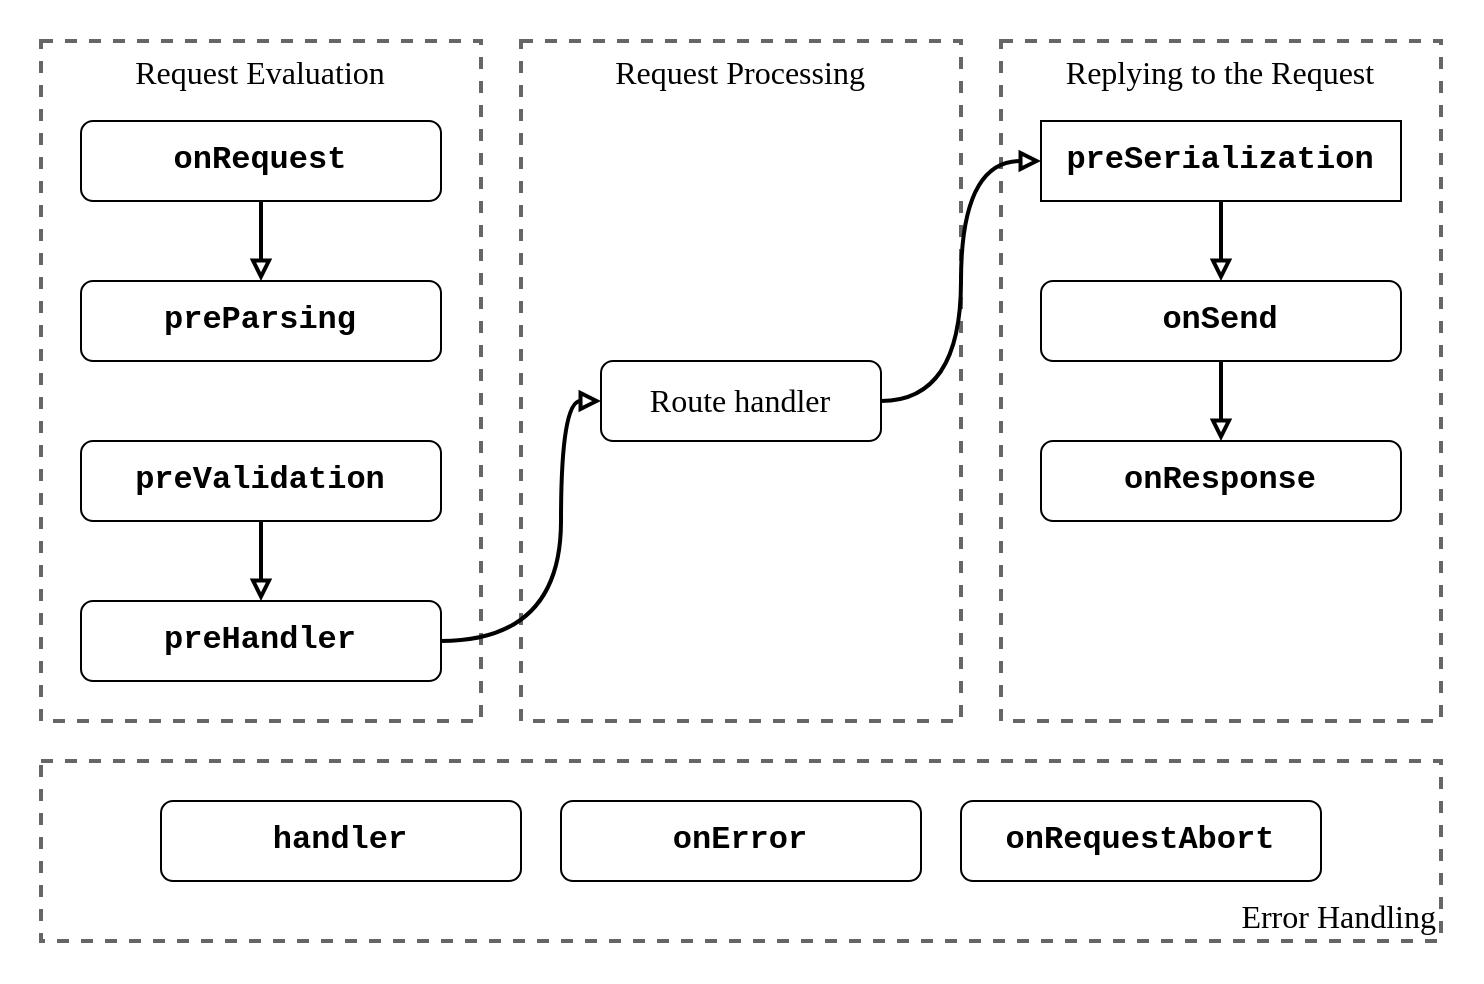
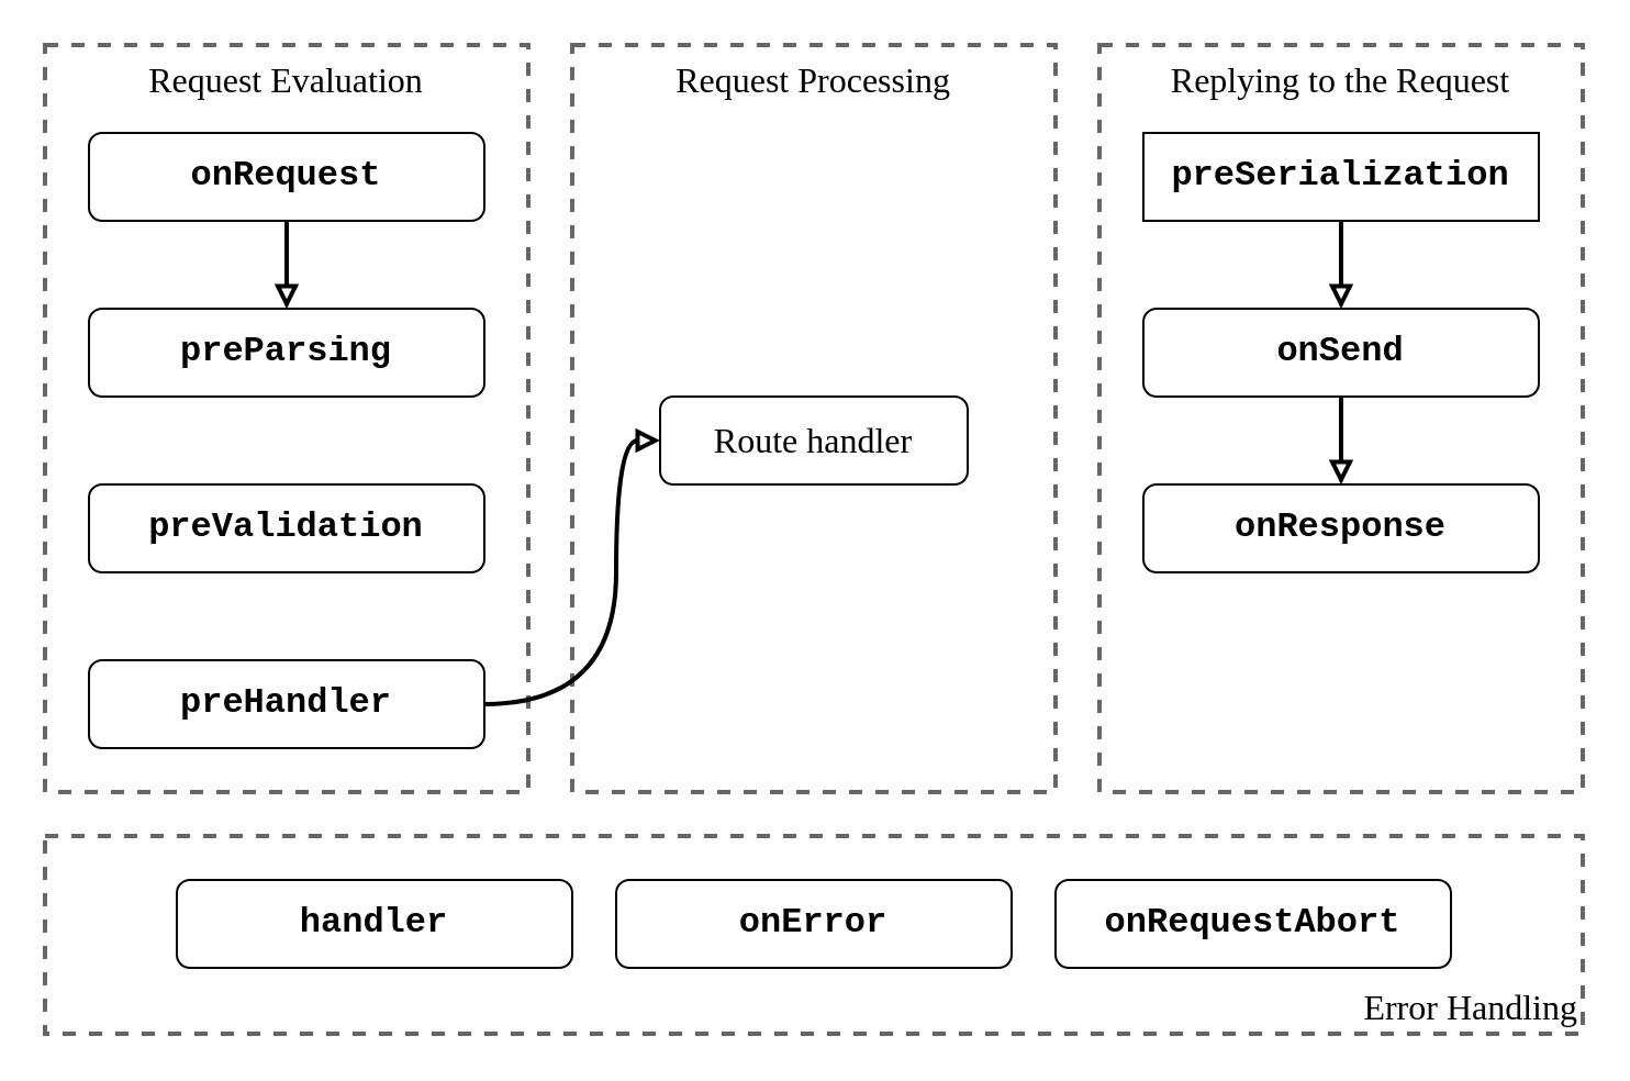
- <mxCell id="17" value="" style="edgeStyle=orthogonalEdgeStyle;html=1;fontFamily=Courier New;fontSize=16;curved=1;strokeWidth=2;endArrow=block;endFill=0;entryX=0;entryY=0.5;entryDx=0;entryDy=0;" parent="1" source="9" target="10" edge="1"><mxGeometry relative="1" as="geometry"><mxPoint x="340" y="630" as="sourcePoint" /><mxPoint x="320" y="680" as="targetPoint" /><Array as="points" /></mxGeometry></mxCell>
- <mxCell id="16" value="" style="edgeStyle=orthogonalEdgeStyle;html=1;fontFamily=Courier New;fontSize=16;curved=1;strokeWidth=2;endArrow=block;endFill=0;" parent="1" source="7" target="8" edge="1"><mxGeometry relative="1" as="geometry"><mxPoint x="310" y="390" as="sourcePoint" /><mxPoint x="310" y="430" as="targetPoint" /><Array as="points"><mxPoint x="130" y="280" /><mxPoint x="130" y="280" /></Array></mxGeometry></mxCell>
